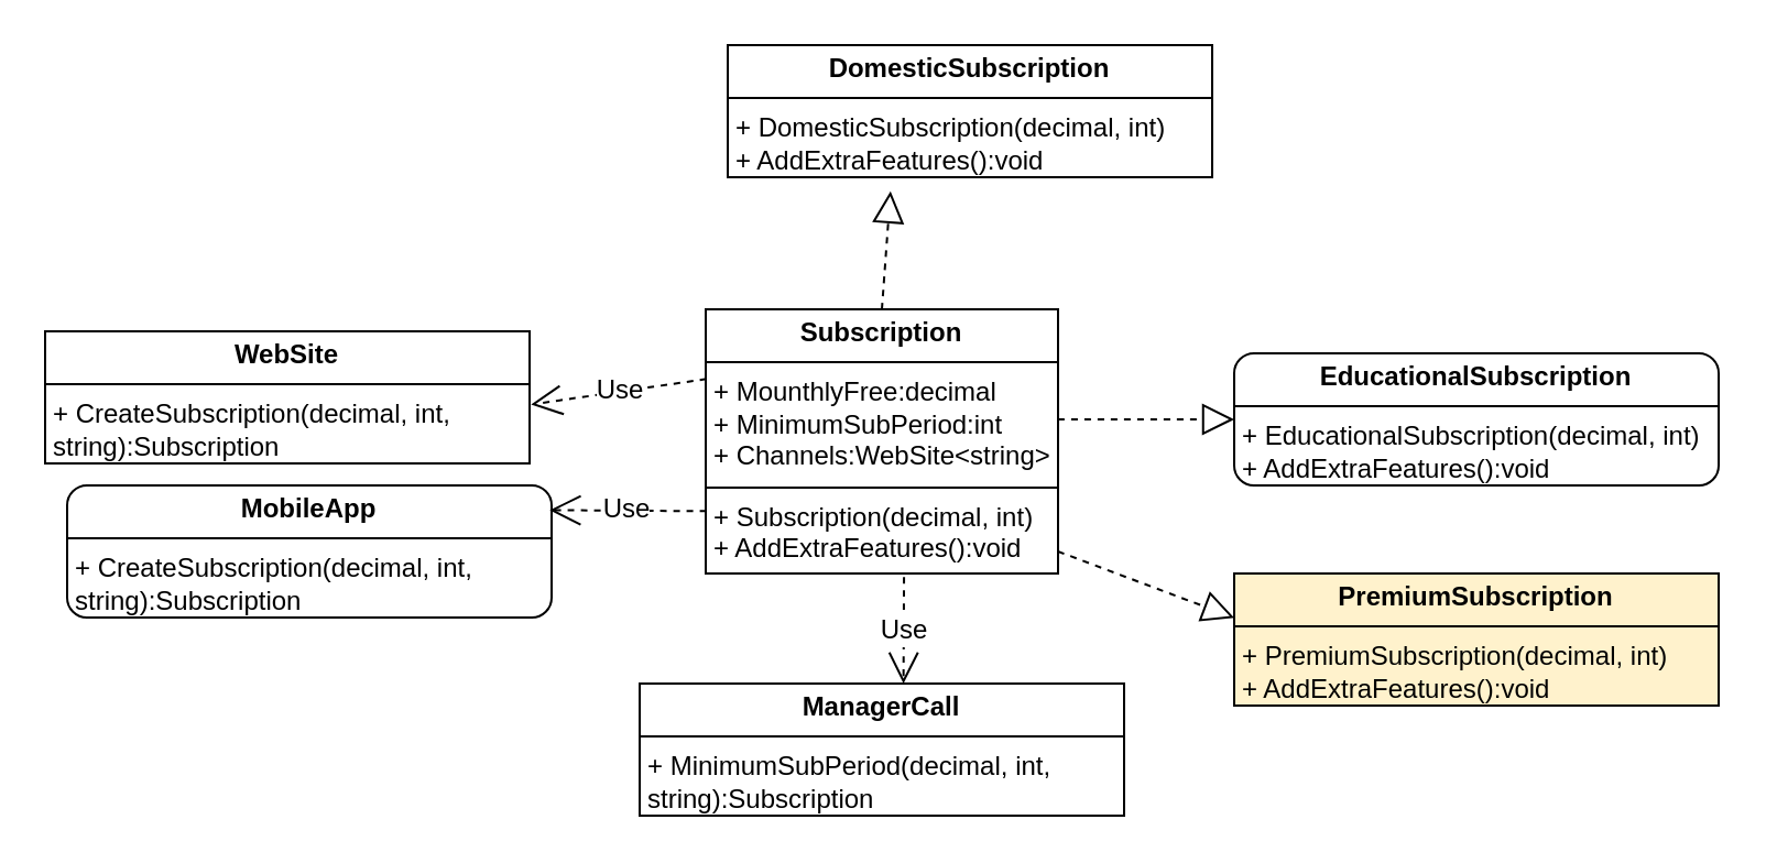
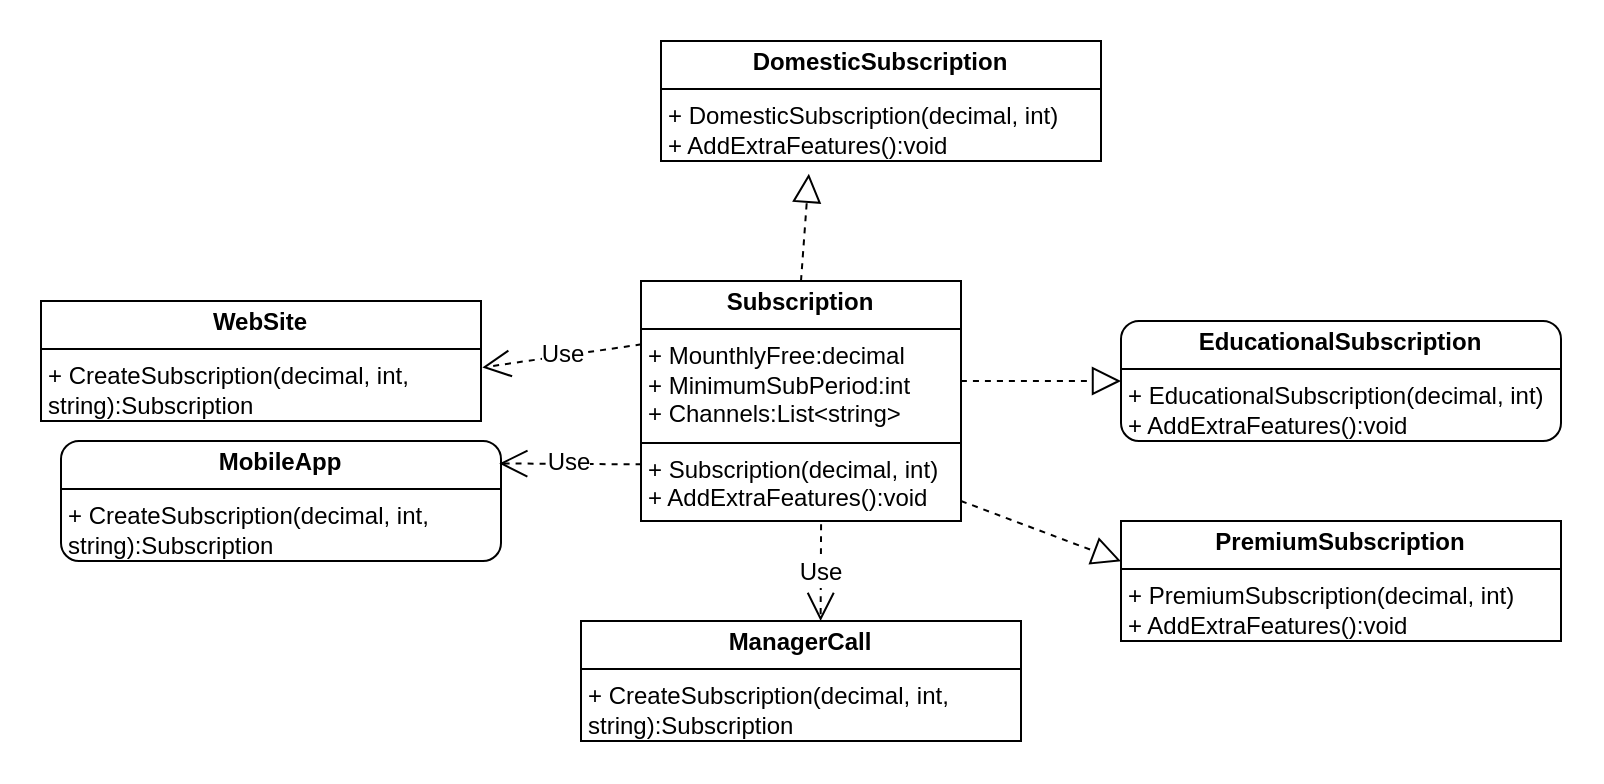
- <mxCell id="8" value="&lt;p style=&quot;margin:0px;margin-top:4px;text-align:center;&quot;&gt;&lt;b&gt;Subscription&lt;/b&gt;&lt;/p&gt;&lt;hr size=&quot;1&quot; style=&quot;border-style:solid;&quot;&gt;&lt;p style=&quot;margin:0px;margin-left:4px;&quot;&gt;+ MounthlyFree:decimal&lt;/p&gt;&lt;p style=&quot;margin:0px;margin-left:4px;&quot;&gt;+ MinimumSubPeriod:int&lt;/p&gt;&lt;p style=&quot;margin:0px;margin-left:4px;&quot;&gt;+ Channels:WebSite&amp;lt;string&amp;gt;&lt;/p&gt;&lt;hr size=&quot;1&quot; style=&quot;border-style:solid;&quot;&gt;&lt;p style=&quot;margin:0px;margin-left:4px;&quot;&gt;+ Subscription(decimal, int)&lt;br&gt;&lt;/p&gt;&lt;p style=&quot;margin:0px;margin-left:4px;&quot;&gt;+ AddExtraFeatures():void&lt;br&gt;&lt;/p&gt;&lt;div&gt;&lt;br&gt;&lt;/div&gt;&lt;p style=&quot;margin:0px;margin-left:4px;&quot;&gt;&lt;br&gt;&lt;/p&gt;" style="verticalAlign=top;align=left;overflow=fill;html=1;whiteSpace=wrap;" parent="1" vertex="1"><mxGeometry x="320" y="140" width="160" height="120" as="geometry" /></mxCell>
+ <mxCell id="8" value="&lt;p style=&quot;margin:0px;margin-top:4px;text-align:center;&quot;&gt;&lt;b&gt;Subscription&lt;/b&gt;&lt;/p&gt;&lt;hr size=&quot;1&quot; style=&quot;border-style:solid;&quot;&gt;&lt;p style=&quot;margin:0px;margin-left:4px;&quot;&gt;+ MounthlyFree:decimal&lt;/p&gt;&lt;p style=&quot;margin:0px;margin-left:4px;&quot;&gt;+ MinimumSubPeriod:int&lt;/p&gt;&lt;p style=&quot;margin:0px;margin-left:4px;&quot;&gt;+ Channels:List&amp;lt;string&amp;gt;&lt;/p&gt;&lt;hr size=&quot;1&quot; style=&quot;border-style:solid;&quot;&gt;&lt;p style=&quot;margin:0px;margin-left:4px;&quot;&gt;+ Subscription(decimal, int)&lt;br&gt;&lt;/p&gt;&lt;p style=&quot;margin:0px;margin-left:4px;&quot;&gt;+ AddExtraFeatures():void&lt;br&gt;&lt;/p&gt;&lt;div&gt;&lt;br&gt;&lt;/div&gt;&lt;p style=&quot;margin:0px;margin-left:4px;&quot;&gt;&lt;br&gt;&lt;/p&gt;" style="verticalAlign=top;align=left;overflow=fill;html=1;whiteSpace=wrap;" parent="1" vertex="1"><mxGeometry x="320" y="140" width="160" height="120" as="geometry" /></mxCell>
- <mxCell id="7" value="&lt;p style=&quot;margin:0px;margin-top:4px;text-align:center;&quot;&gt;&lt;b&gt;PremiumSubscription&lt;/b&gt;&lt;/p&gt;&lt;hr size=&quot;1&quot; style=&quot;border-style:solid;&quot;&gt;&lt;p style=&quot;margin:0px;margin-left:4px;&quot;&gt;+ PremiumSubscription(decimal, int)&lt;/p&gt;&lt;p style=&quot;margin:0px;margin-left:4px;&quot;&gt;+ AddExtraFeatures():void&lt;/p&gt;&lt;hr size=&quot;1&quot; style=&quot;border-style:solid;&quot;&gt;&lt;p style=&quot;margin:0px;margin-left:4px;&quot;&gt;&lt;br&gt;&lt;/p&gt;" style="verticalAlign=top;align=left;overflow=fill;html=1;whiteSpace=wrap;fillColor=#fff2cc;" parent="1" vertex="1"><mxGeometry x="560" y="260" width="220" height="60" as="geometry" /></mxCell>
+ <mxCell id="7" value="&lt;p style=&quot;margin:0px;margin-top:4px;text-align:center;&quot;&gt;&lt;b&gt;PremiumSubscription&lt;/b&gt;&lt;/p&gt;&lt;hr size=&quot;1&quot; style=&quot;border-style:solid;&quot;&gt;&lt;p style=&quot;margin:0px;margin-left:4px;&quot;&gt;+ PremiumSubscription(decimal, int)&lt;/p&gt;&lt;p style=&quot;margin:0px;margin-left:4px;&quot;&gt;+ AddExtraFeatures():void&lt;/p&gt;&lt;hr size=&quot;1&quot; style=&quot;border-style:solid;&quot;&gt;&lt;p style=&quot;margin:0px;margin-left:4px;&quot;&gt;&lt;br&gt;&lt;/p&gt;" style="verticalAlign=top;align=left;overflow=fill;html=1;whiteSpace=wrap;" parent="1" vertex="1"><mxGeometry x="560" y="260" width="220" height="60" as="geometry" /></mxCell>
- <mxCell id="2" value="&lt;p style=&quot;margin:0px;margin-top:4px;text-align:center;&quot;&gt;&lt;b&gt;ManagerCall&lt;/b&gt;&lt;/p&gt;&lt;hr size=&quot;1&quot; style=&quot;border-style:solid;&quot;&gt;&lt;p style=&quot;margin:0px;margin-left:4px;&quot;&gt;+ MinimumSubPeriod(decimal, int, string):Subscription&lt;/p&gt;&lt;hr size=&quot;1&quot; style=&quot;border-style:solid;&quot;&gt;&lt;p style=&quot;margin:0px;margin-left:4px;&quot;&gt;&lt;br&gt;&lt;/p&gt;" style="verticalAlign=top;align=left;overflow=fill;html=1;whiteSpace=wrap;" parent="1" vertex="1"><mxGeometry x="290" y="310" width="220" height="60" as="geometry" /></mxCell>
+ <mxCell id="2" value="&lt;p style=&quot;margin:0px;margin-top:4px;text-align:center;&quot;&gt;&lt;b&gt;ManagerCall&lt;/b&gt;&lt;/p&gt;&lt;hr size=&quot;1&quot; style=&quot;border-style:solid;&quot;&gt;&lt;p style=&quot;margin:0px;margin-left:4px;&quot;&gt;+ CreateSubscription(decimal, int, string):Subscription&lt;/p&gt;&lt;hr size=&quot;1&quot; style=&quot;border-style:solid;&quot;&gt;&lt;p style=&quot;margin:0px;margin-left:4px;&quot;&gt;&lt;br&gt;&lt;/p&gt;" style="verticalAlign=top;align=left;overflow=fill;html=1;whiteSpace=wrap;" parent="1" vertex="1"><mxGeometry x="290" y="310" width="220" height="60" as="geometry" /></mxCell>
